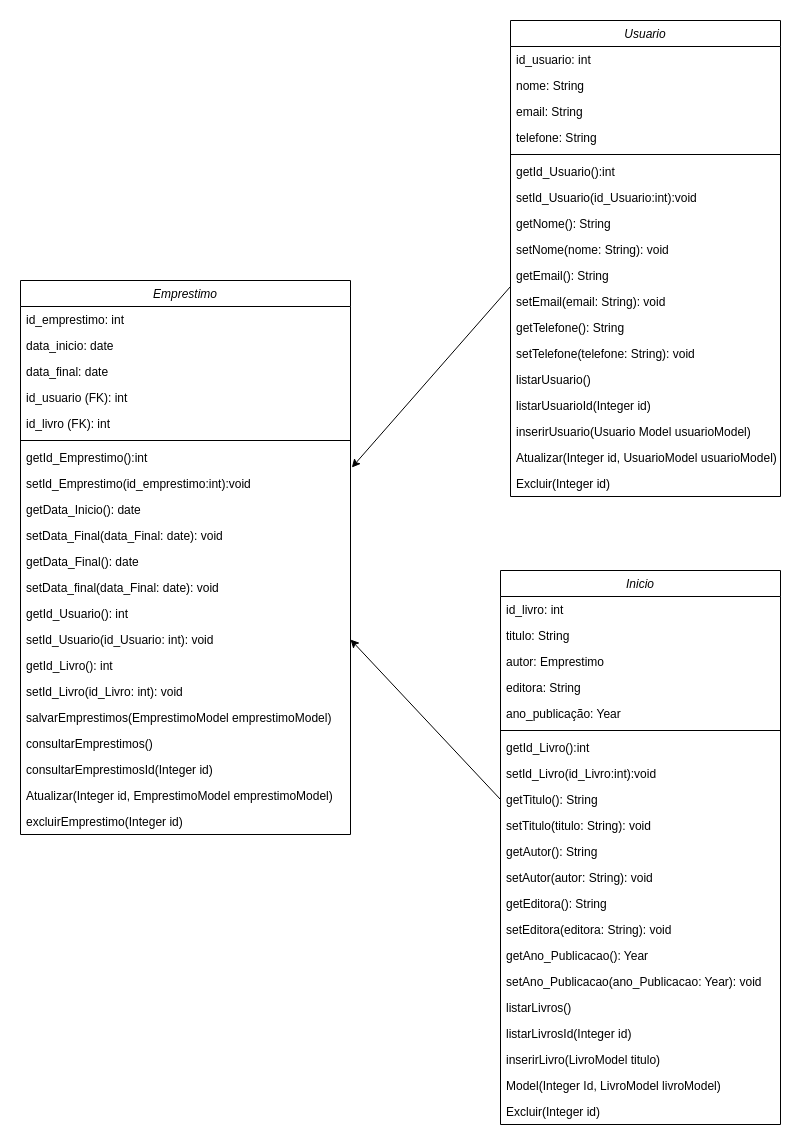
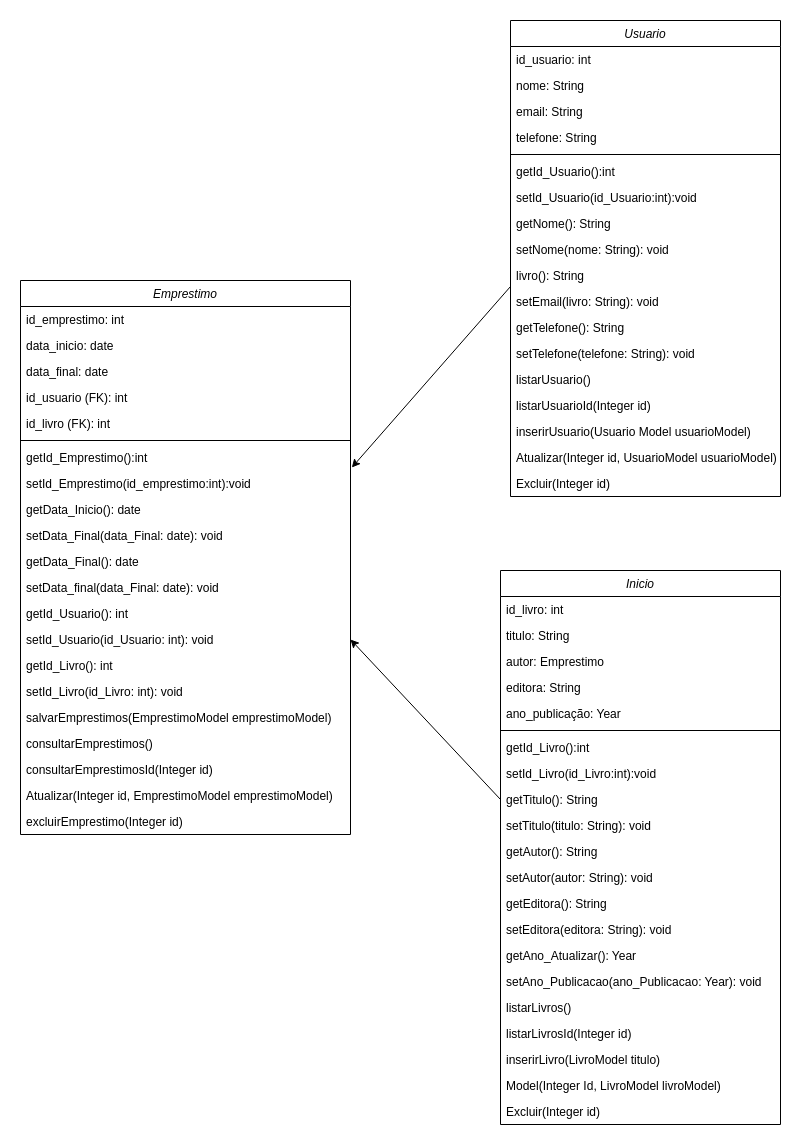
- <mxCell id="35" value="getEmail(): String&#10;&#10;" style="text;align=left;verticalAlign=top;spacingLeft=4;spacingRight=4;overflow=hidden;rotatable=0;points=[[0,0.5],[1,0.5]];portConstraint=eastwest;" parent="24" vertex="1"><mxGeometry y="242" width="270" height="26" as="geometry" /></mxCell>
+ <mxCell id="35" value="livro(): String&#10;&#10;" style="text;align=left;verticalAlign=top;spacingLeft=4;spacingRight=4;overflow=hidden;rotatable=0;points=[[0,0.5],[1,0.5]];portConstraint=eastwest;" parent="24" vertex="1"><mxGeometry y="242" width="270" height="26" as="geometry" /></mxCell>
- <mxCell id="36" value="setEmail(email: String): void" style="text;align=left;verticalAlign=top;spacingLeft=4;spacingRight=4;overflow=hidden;rotatable=0;points=[[0,0.5],[1,0.5]];portConstraint=eastwest;" parent="24" vertex="1"><mxGeometry y="268" width="270" height="26" as="geometry" /></mxCell>
+ <mxCell id="36" value="setEmail(livro: String): void" style="text;align=left;verticalAlign=top;spacingLeft=4;spacingRight=4;overflow=hidden;rotatable=0;points=[[0,0.5],[1,0.5]];portConstraint=eastwest;" parent="24" vertex="1"><mxGeometry y="268" width="270" height="26" as="geometry" /></mxCell>
- <mxCell id="59" value="getAno_Publicacao(): Year" style="text;align=left;verticalAlign=top;spacingLeft=4;spacingRight=4;overflow=hidden;rotatable=0;points=[[0,0.5],[1,0.5]];portConstraint=eastwest;" parent="44" vertex="1"><mxGeometry y="372" width="280" height="26" as="geometry" /></mxCell>
+ <mxCell id="59" value="getAno_Atualizar(): Year" style="text;align=left;verticalAlign=top;spacingLeft=4;spacingRight=4;overflow=hidden;rotatable=0;points=[[0,0.5],[1,0.5]];portConstraint=eastwest;" parent="44" vertex="1"><mxGeometry y="372" width="280" height="26" as="geometry" /></mxCell>
